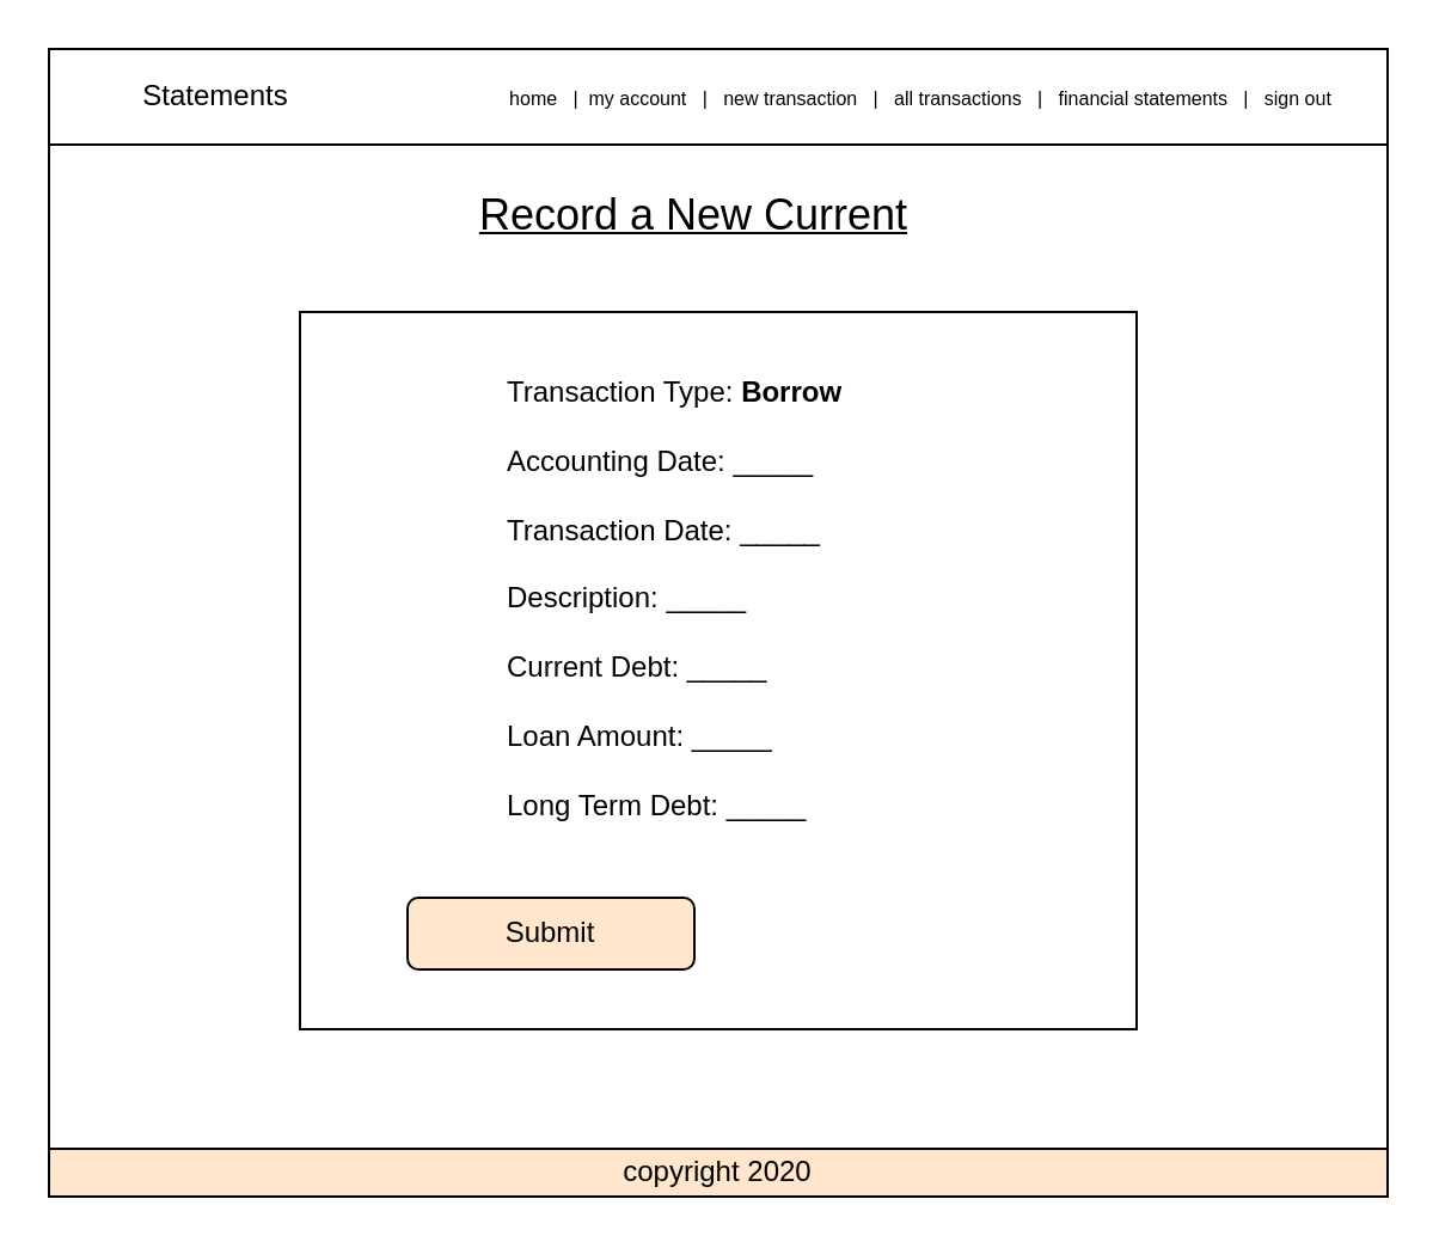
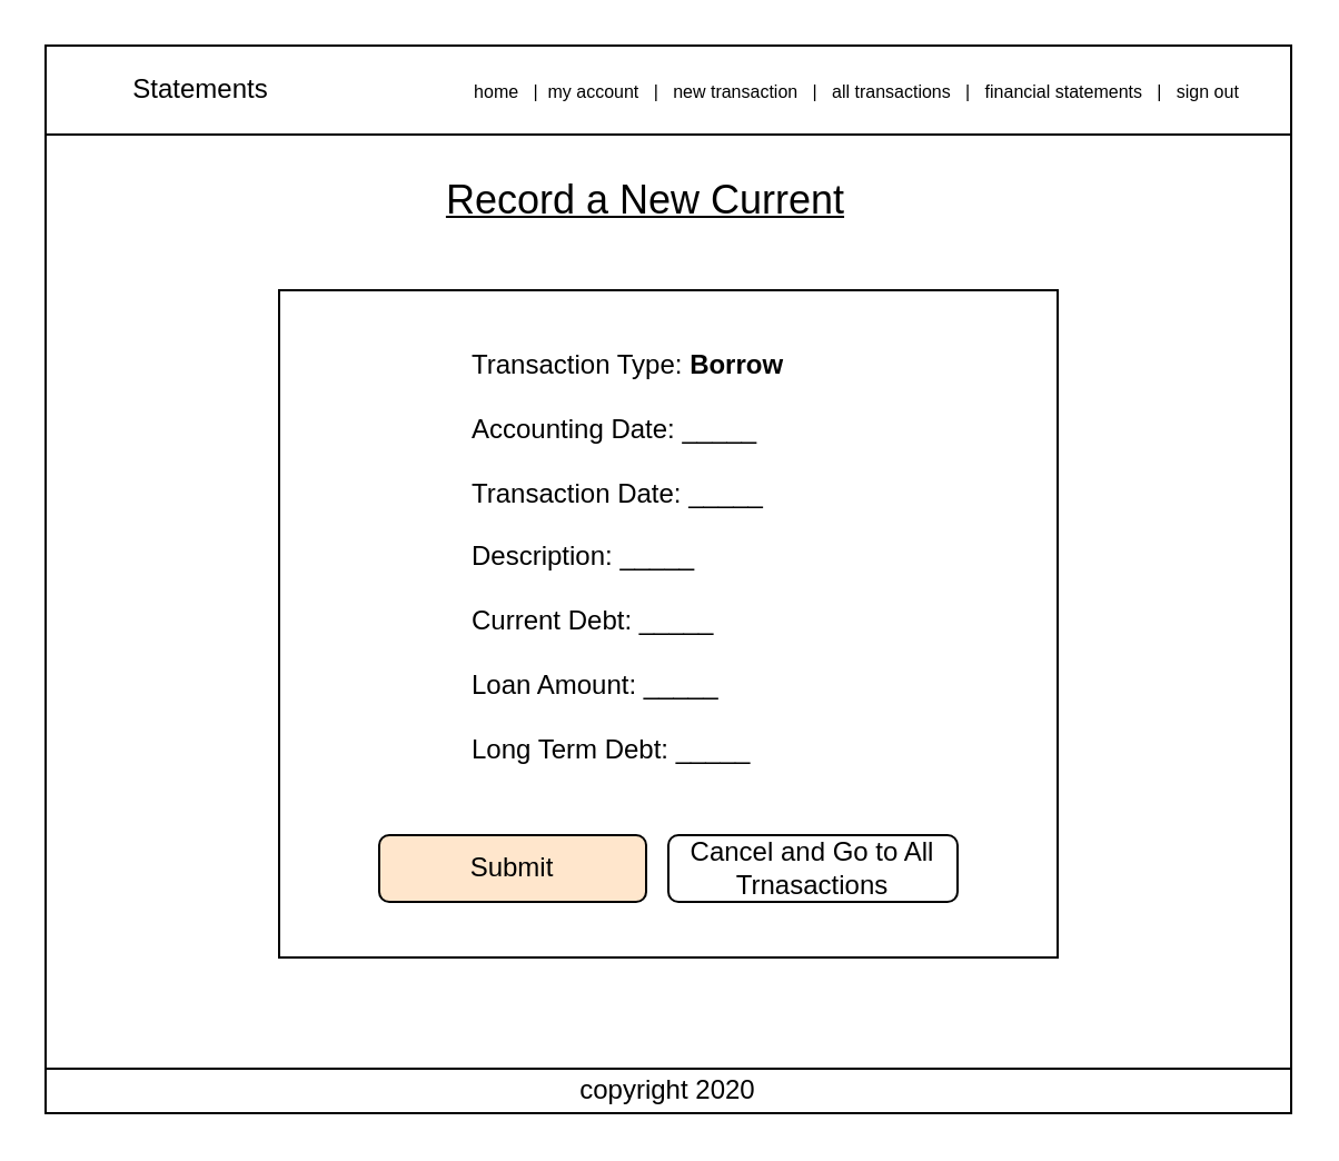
+ <mxCell id="11" value="Cancel and Go to All Trnasactions" style="rounded=1;whiteSpace=wrap;html=1;" vertex="1" parent="1"><mxGeometry x="300" y="375" width="130" height="30" as="geometry" /></mxCell>
- <mxCell id="4" value="copyright 2020" style="rounded=0;whiteSpace=wrap;html=1;fillColor=#ffe6cc;" vertex="1" parent="1"><mxGeometry x="20" y="480" width="560" height="20" as="geometry" /></mxCell>
+ <mxCell id="4" value="copyright 2020" style="rounded=0;whiteSpace=wrap;html=1;" vertex="1" parent="1"><mxGeometry x="20" y="480" width="560" height="20" as="geometry" /></mxCell>
